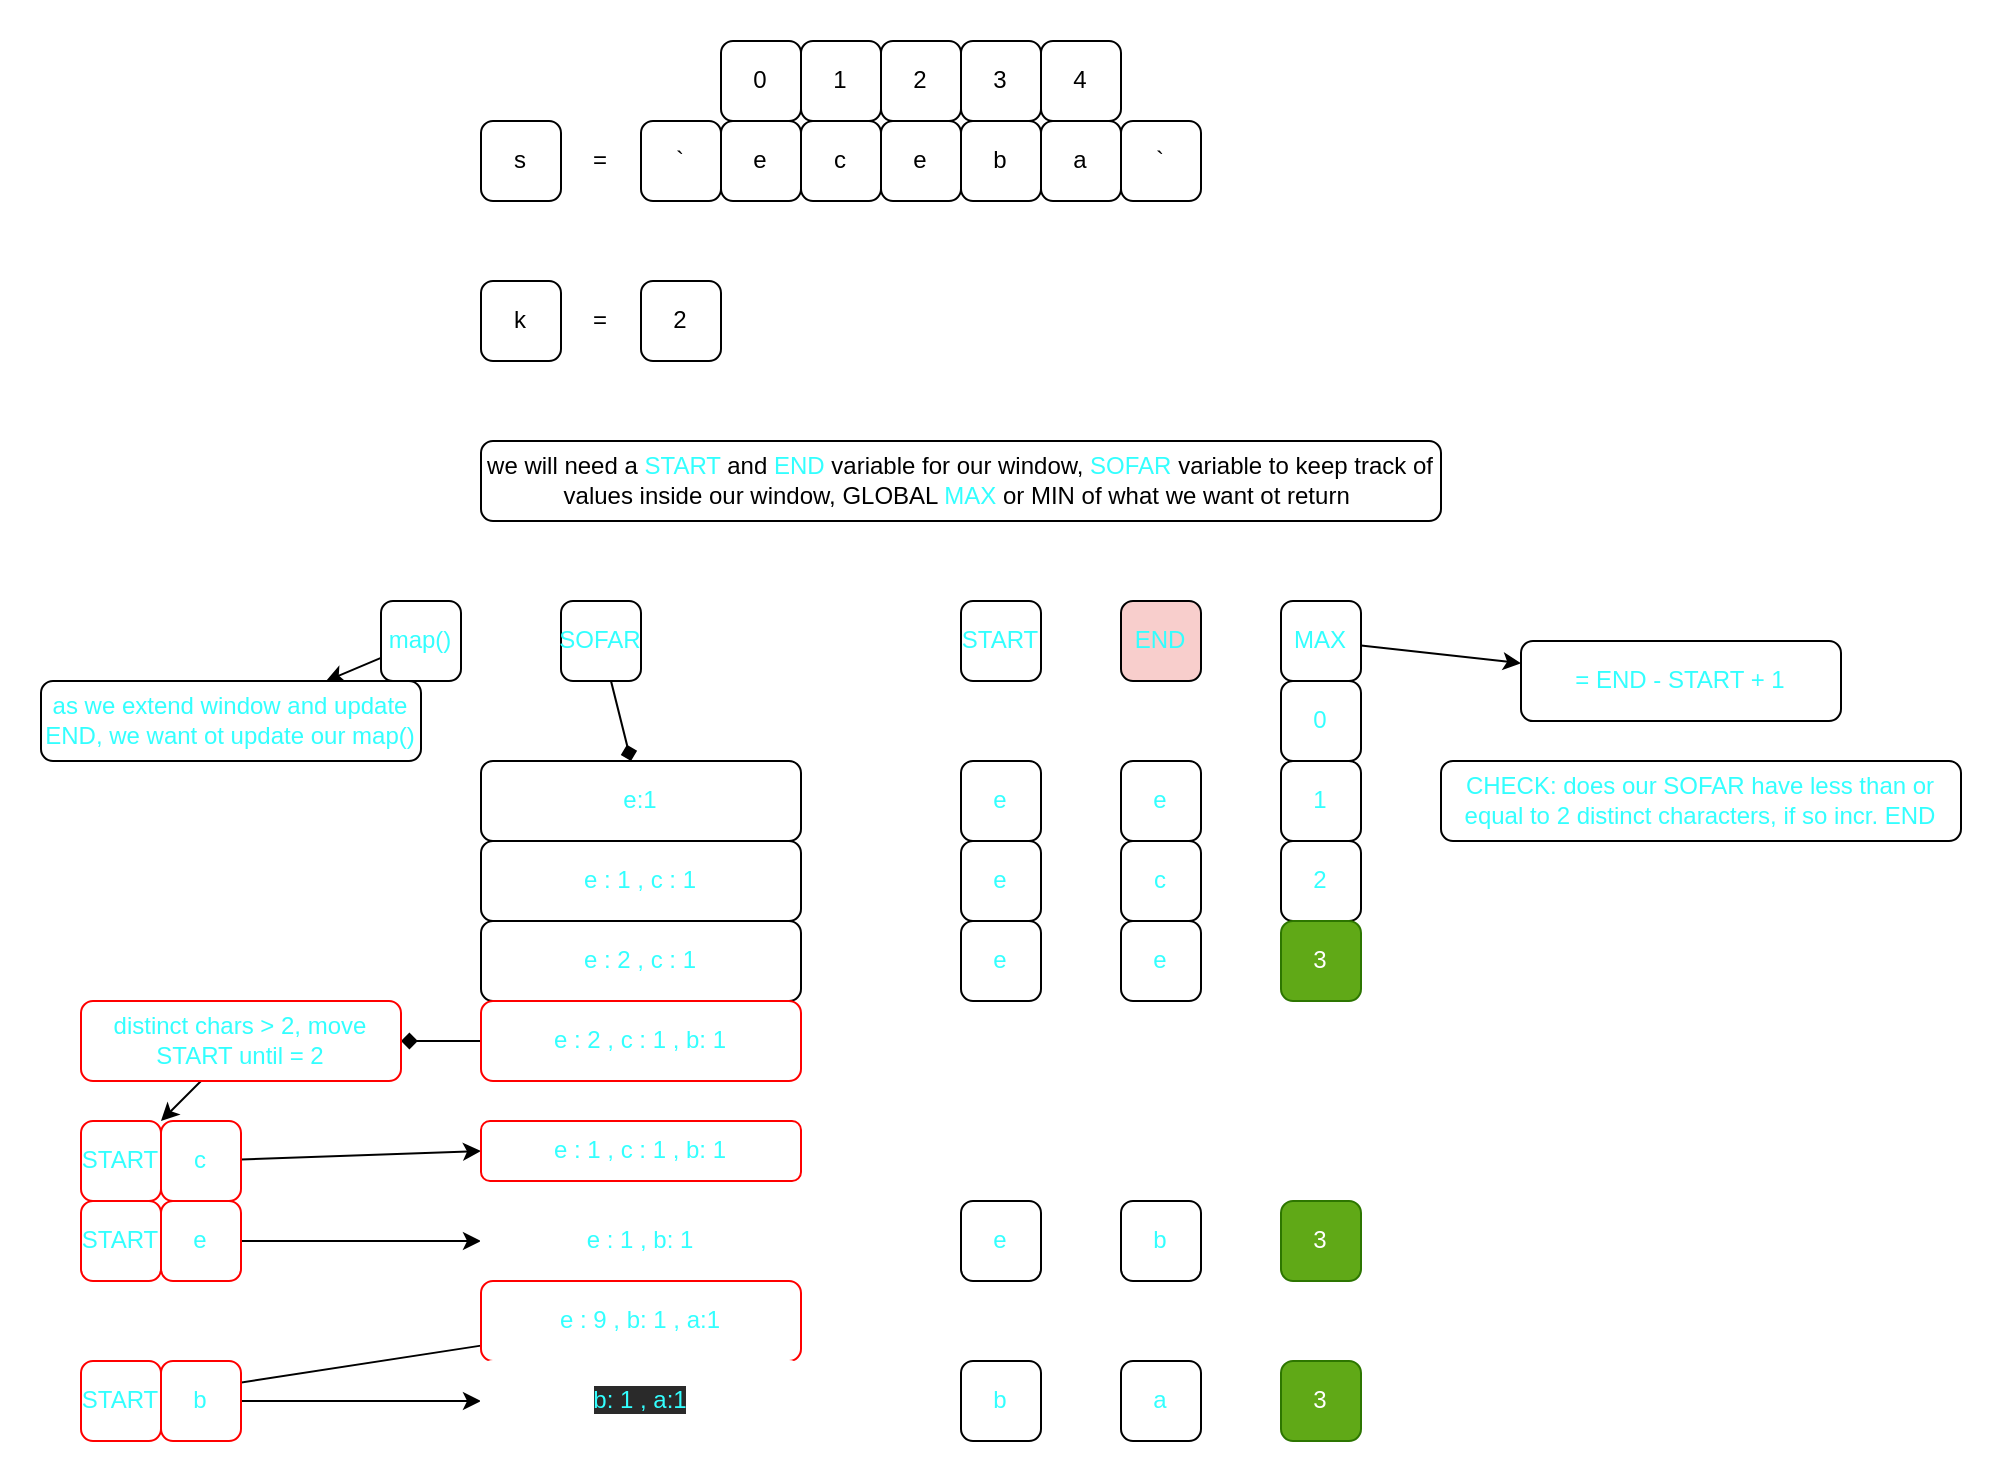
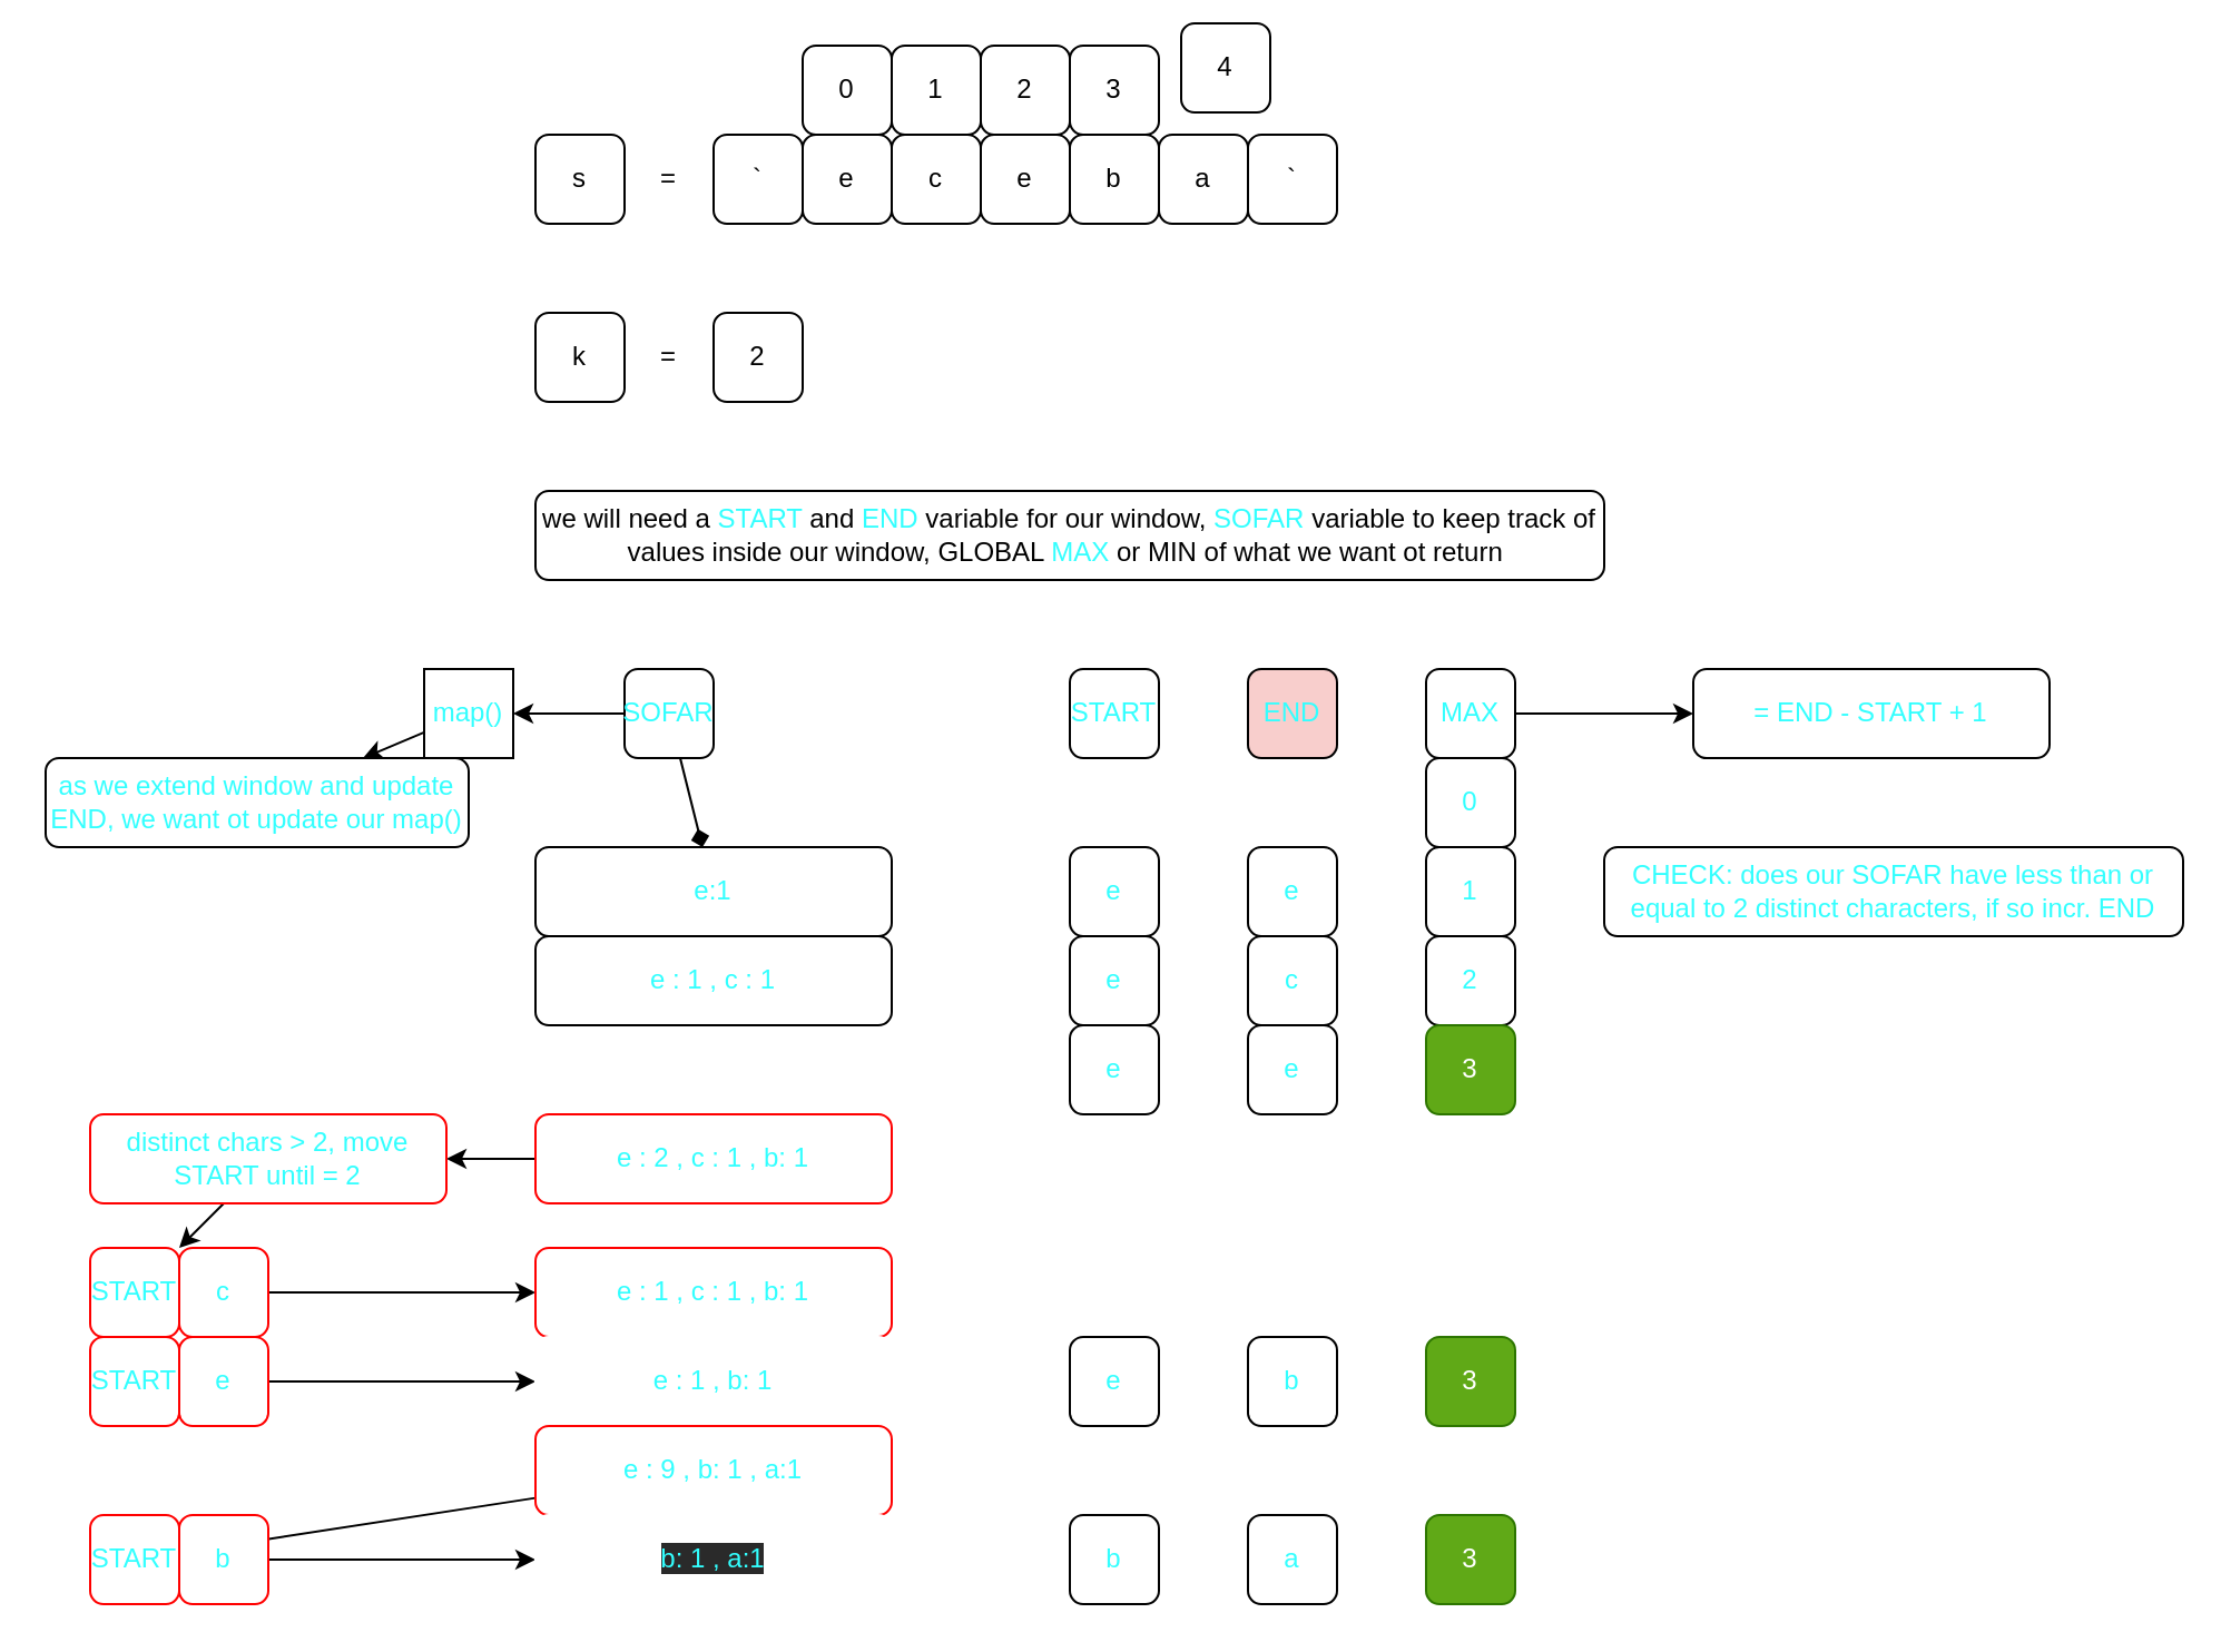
- <mxCell id="15" value="4" style="rounded=1;whiteSpace=wrap;html=1;" vertex="1" parent="1"><mxGeometry x="520" width="40" height="40" as="geometry" y="20" /></mxCell>
+ <mxCell id="15" value="4" style="rounded=1;whiteSpace=wrap;html=1;" vertex="1" parent="1"><mxGeometry x="530" y="10" width="40" height="40" as="geometry" /></mxCell>
- <mxCell id="28" value="map()" style="rounded=1;whiteSpace=wrap;html=1;fontColor=#33FFFF;" vertex="1" parent="1"><mxGeometry x="190" y="300" width="40" height="40" as="geometry" /></mxCell>
+ <mxCell id="28" value="map()" style="whiteSpace=wrap;html=1;fontColor=#33FFFF;rounded=0;" vertex="1" parent="1"><mxGeometry x="190" y="300" width="40" height="40" as="geometry" /></mxCell>
+ <mxCell id="24" value="" style="edgeStyle=none;html=1;fontColor=#33FFFF;" edge="1" parent="1" source="26" target="28"><mxGeometry relative="1" as="geometry" /></mxCell>
- <mxCell id="44" value="= END - START + 1" style="rounded=1;whiteSpace=wrap;html=1;fontColor=#33FFFF;" vertex="1" parent="1"><mxGeometry x="760" y="320" width="160" height="40" as="geometry" /></mxCell>
+ <mxCell id="44" value="= END - START + 1" style="rounded=1;whiteSpace=wrap;html=1;fontColor=#33FFFF;" vertex="1" parent="1"><mxGeometry x="760" y="300" width="160" height="40" as="geometry" /></mxCell>
- <mxCell id="43" value="e : 2&amp;nbsp;, c : 1" style="rounded=1;whiteSpace=wrap;html=1;fontColor=#33FFFF;" vertex="1" parent="1"><mxGeometry x="240" y="460" width="160" height="40" as="geometry" /></mxCell>
- <mxCell id="45" value="" style="edgeStyle=none;html=1;fontColor=#33FFFF;endArrow=diamond;" edge="1" parent="1" source="46" target="48"><mxGeometry relative="1" as="geometry" /></mxCell>
+ <mxCell id="45" value="" style="edgeStyle=none;html=1;fontColor=#33FFFF;" edge="1" parent="1" source="46" target="48"><mxGeometry relative="1" as="geometry" /></mxCell>
- <mxCell id="52" value="e : 1 , c : 1 , b: 1" style="rounded=1;whiteSpace=wrap;html=1;fontColor=#33FFFF;strokeColor=#FF0000;" vertex="1" parent="1"><mxGeometry x="240" y="560" width="160" height="30" as="geometry" /></mxCell>
+ <mxCell id="52" value="e : 1 , c : 1 , b: 1" style="rounded=1;whiteSpace=wrap;html=1;fontColor=#33FFFF;strokeColor=#FF0000;" vertex="1" parent="1"><mxGeometry x="240" y="560" width="160" height="40" as="geometry" /></mxCell>
